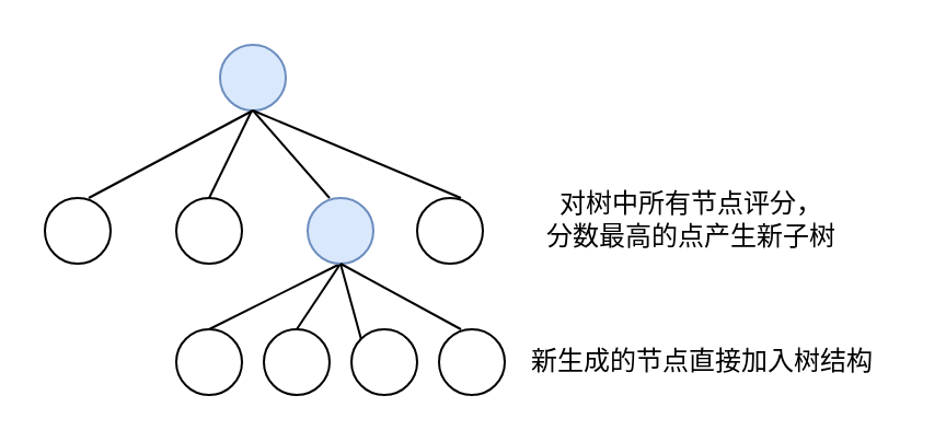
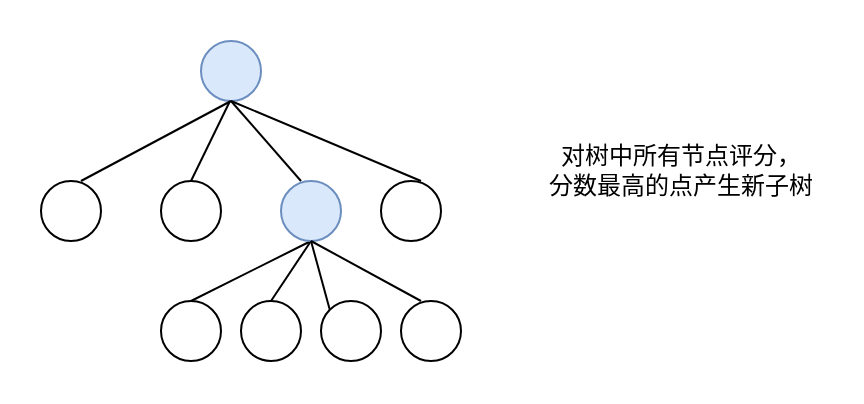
- <mxCell id="9" value="对树中所有节点评分，&lt;br&gt;分数最高的点产生新子树" style="text;html=1;align=center;verticalAlign=middle;resizable=0;points=[];autosize=1;strokeColor=none;fillColor=none;" vertex="1" parent="1"><mxGeometry x="235" y="80" width="160" height="40" as="geometry" /></mxCell>
+ <mxCell id="9" value="对树中所有节点评分，&lt;br&gt;分数最高的点产生新子树" style="text;html=1;align=center;verticalAlign=middle;resizable=0;points=[];autosize=1;strokeColor=none;fillColor=none;" vertex="1" parent="1"><mxGeometry x="260" y="65" width="160" height="40" as="geometry" /></mxCell>
- <mxCell id="20" value="新生成的节点直接加入树结构" style="text;html=1;align=center;verticalAlign=middle;resizable=0;points=[];autosize=1;strokeColor=none;fillColor=none;" vertex="1" parent="1"><mxGeometry x="230" y="150" width="180" height="30" as="geometry" /></mxCell>
